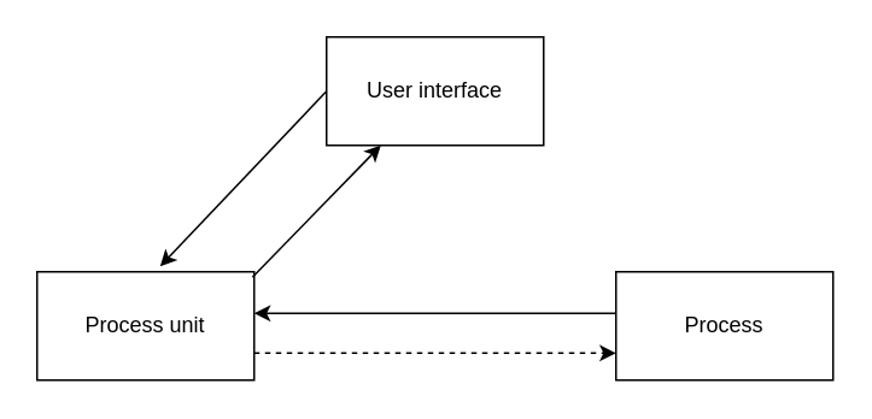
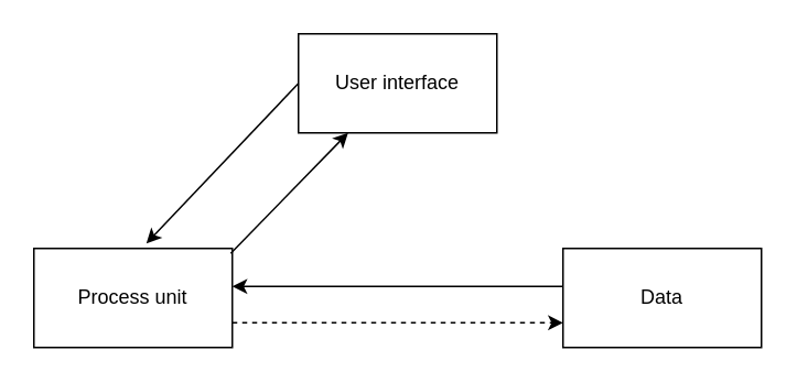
- <mxCell id="3" value="Process" style="rounded=0;whiteSpace=wrap;html=1;" vertex="1" parent="1"><mxGeometry x="340" y="150" width="120" height="60" as="geometry" /></mxCell>
+ <mxCell id="3" value="Data" style="rounded=0;whiteSpace=wrap;html=1;" vertex="1" parent="1"><mxGeometry x="340" y="150" width="120" height="60" as="geometry" /></mxCell>
